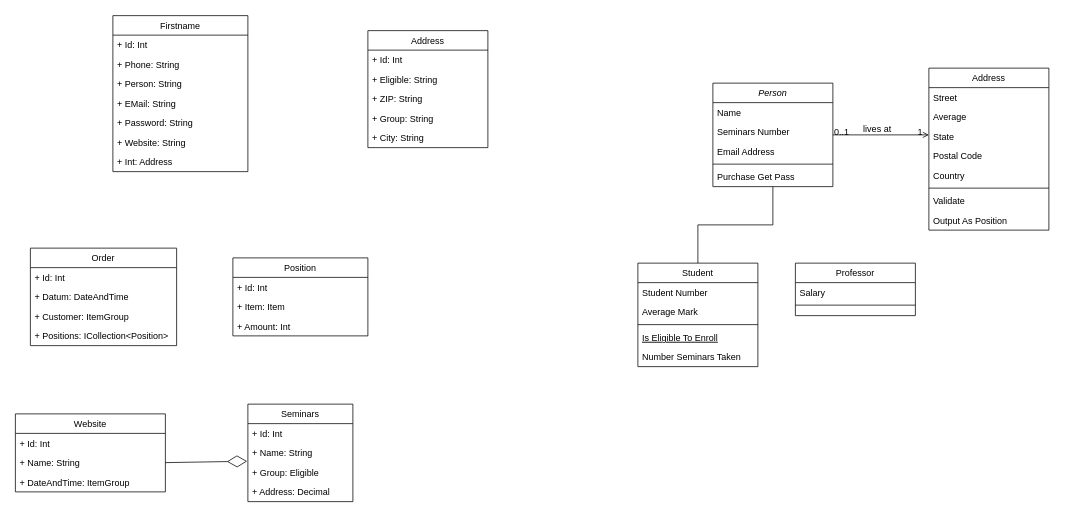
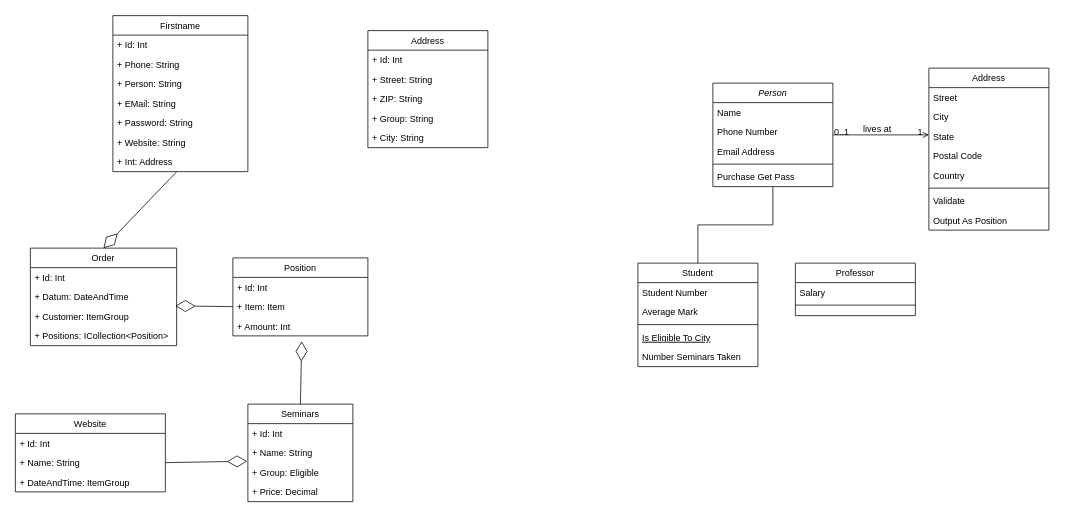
- <mxCell id="41" value="+ Eligible: String" style="text;strokeColor=none;fillColor=none;align=left;verticalAlign=top;spacingLeft=4;spacingRight=4;overflow=hidden;rotatable=0;points=[[0,0.5],[1,0.5]];portConstraint=eastwest;" vertex="1" parent="39"><mxGeometry y="52" width="160" height="26" as="geometry" /></mxCell>
+ <mxCell id="41" value="+ Street: String" style="text;strokeColor=none;fillColor=none;align=left;verticalAlign=top;spacingLeft=4;spacingRight=4;overflow=hidden;rotatable=0;points=[[0,0.5],[1,0.5]];portConstraint=eastwest;" vertex="1" parent="39"><mxGeometry y="52" width="160" height="26" as="geometry" /></mxCell>
- <mxCell id="20" value="Average" style="text;align=left;verticalAlign=top;spacingLeft=4;spacingRight=4;overflow=hidden;rotatable=0;points=[[0,0.5],[1,0.5]];portConstraint=eastwest;rounded=0;shadow=0;html=0;" parent="18" vertex="1"><mxGeometry y="52" width="160" height="26" as="geometry" /></mxCell>
+ <mxCell id="20" value="City" style="text;align=left;verticalAlign=top;spacingLeft=4;spacingRight=4;overflow=hidden;rotatable=0;points=[[0,0.5],[1,0.5]];portConstraint=eastwest;rounded=0;shadow=0;html=0;" parent="18" vertex="1"><mxGeometry y="52" width="160" height="26" as="geometry" /></mxCell>
- <mxCell id="4" value="Seminars Number" style="text;align=left;verticalAlign=top;spacingLeft=4;spacingRight=4;overflow=hidden;rotatable=0;points=[[0,0.5],[1,0.5]];portConstraint=eastwest;rounded=0;shadow=0;html=0;" parent="2" vertex="1"><mxGeometry y="52" width="160" height="26" as="geometry" /></mxCell>
+ <mxCell id="4" value="Phone Number" style="text;align=left;verticalAlign=top;spacingLeft=4;spacingRight=4;overflow=hidden;rotatable=0;points=[[0,0.5],[1,0.5]];portConstraint=eastwest;rounded=0;shadow=0;html=0;" parent="2" vertex="1"><mxGeometry y="52" width="160" height="26" as="geometry" /></mxCell>
+ <mxCell id="63" value="" style="endArrow=diamondThin;endFill=0;endSize=24;html=1;rounded=0;exitX=0.471;exitY=1.016;exitDx=0;exitDy=0;exitPerimeter=0;entryX=0.5;entryY=0;entryDx=0;entryDy=0;" edge="1" parent="1" source="38" target="45"><mxGeometry width="160" relative="1" as="geometry"><mxPoint x="135" y="257.94" as="sourcePoint" /><mxPoint x="-10" y="240.002" as="targetPoint" /></mxGeometry></mxCell>
+ <mxCell id="64" value="" style="endArrow=diamondThin;endFill=0;endSize=24;html=1;rounded=0;entryX=0.991;entryY=-0.038;entryDx=0;entryDy=0;exitX=0;exitY=0.5;exitDx=0;exitDy=0;entryPerimeter=0;" edge="1" parent="1" source="52" target="48"><mxGeometry width="160" relative="1" as="geometry"><mxPoint x="330" y="546" as="sourcePoint" /><mxPoint x="515" y="520" as="targetPoint" /></mxGeometry></mxCell>
- <mxCell id="12" value="Is Eligible To Enroll" style="text;align=left;verticalAlign=top;spacingLeft=4;spacingRight=4;overflow=hidden;rotatable=0;points=[[0,0.5],[1,0.5]];portConstraint=eastwest;fontStyle=4" parent="8" vertex="1"><mxGeometry y="86" width="160" height="26" as="geometry" /></mxCell>
+ <mxCell id="12" value="Is Eligible To City" style="text;align=left;verticalAlign=top;spacingLeft=4;spacingRight=4;overflow=hidden;rotatable=0;points=[[0,0.5],[1,0.5]];portConstraint=eastwest;fontStyle=4" parent="8" vertex="1"><mxGeometry y="86" width="160" height="26" as="geometry" /></mxCell>
+ <mxCell id="65" value="" style="endArrow=diamondThin;endFill=0;endSize=24;html=1;rounded=0;exitX=0.5;exitY=0;exitDx=0;exitDy=0;entryX=0.51;entryY=1.275;entryDx=0;entryDy=0;entryPerimeter=0;" edge="1" parent="1" source="54" target="53"><mxGeometry width="160" relative="1" as="geometry"><mxPoint x="495" y="635.169" as="sourcePoint" /><mxPoint x="630" y="647.068" as="targetPoint" /></mxGeometry></mxCell>
- <mxCell id="58" value="+ Address: Decimal" style="text;strokeColor=none;fillColor=none;align=left;verticalAlign=top;spacingLeft=4;spacingRight=4;overflow=hidden;rotatable=0;points=[[0,0.5],[1,0.5]];portConstraint=eastwest;labelBackgroundColor=none;" vertex="1" parent="54"><mxGeometry y="104" width="140" height="26" as="geometry" /></mxCell>
+ <mxCell id="58" value="+ Price: Decimal" style="text;strokeColor=none;fillColor=none;align=left;verticalAlign=top;spacingLeft=4;spacingRight=4;overflow=hidden;rotatable=0;points=[[0,0.5],[1,0.5]];portConstraint=eastwest;labelBackgroundColor=none;" vertex="1" parent="54"><mxGeometry y="104" width="140" height="26" as="geometry" /></mxCell>
